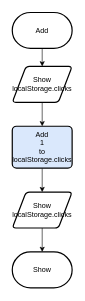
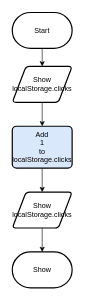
- <mxCell id="3" value="Add" style="strokeWidth=2;html=1;shape=mxgraph.flowchart.terminator;whiteSpace=wrap;" parent="1" vertex="1"><mxGeometry x="20" y="20" width="100" height="60" as="geometry" /></mxCell>
+ <mxCell id="3" value="Start" style="strokeWidth=2;html=1;shape=mxgraph.flowchart.terminator;whiteSpace=wrap;" parent="1" vertex="1"><mxGeometry x="20" y="20" width="100" height="60" as="geometry" /></mxCell>
